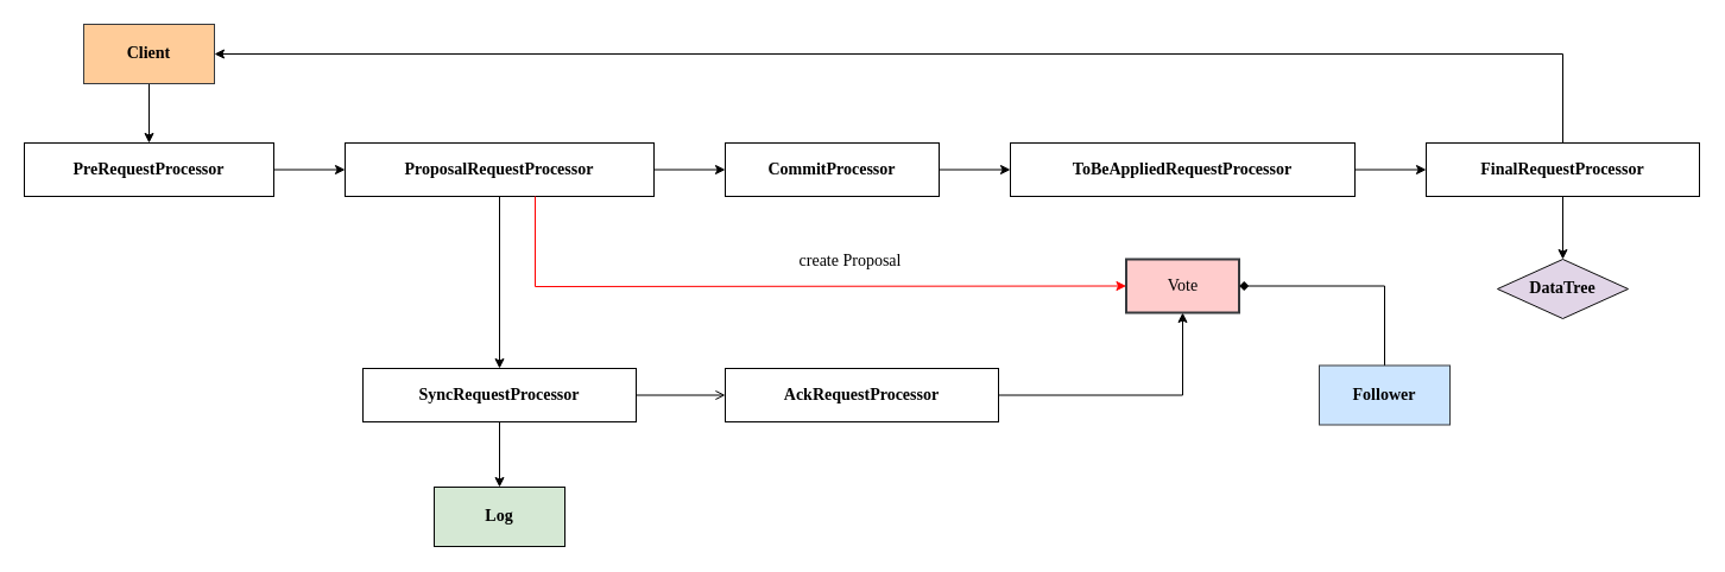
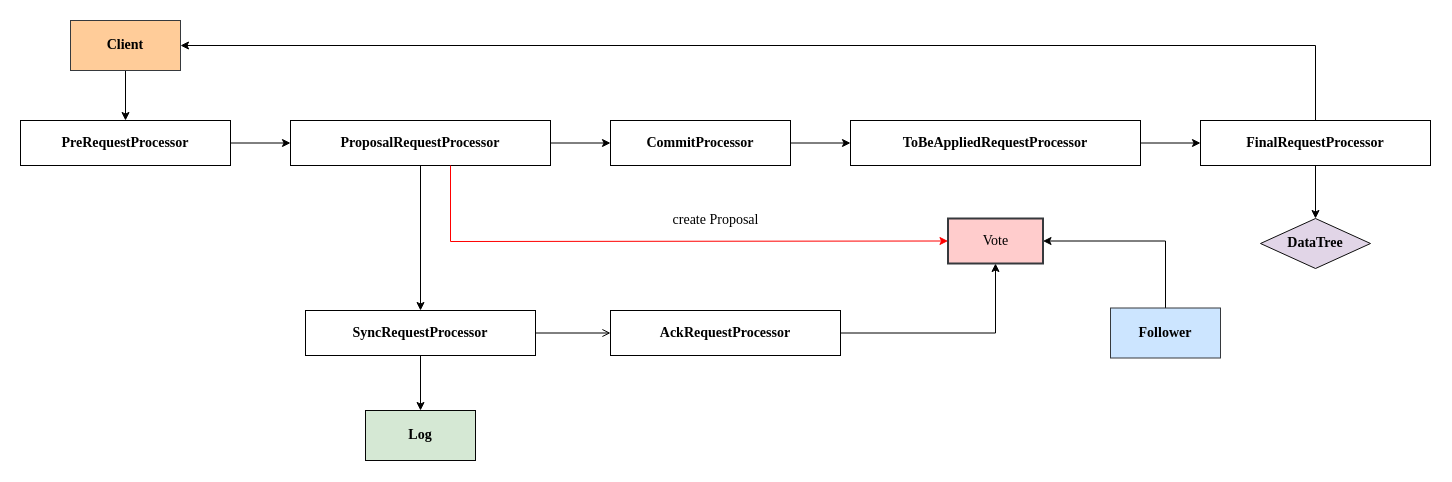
- <mxCell id="24" style="edgeStyle=orthogonalEdgeStyle;rounded=0;orthogonalLoop=1;jettySize=auto;html=1;exitX=0.5;exitY=0;exitDx=0;exitDy=0;entryX=1;entryY=0.5;entryDx=0;entryDy=0;endArrow=diamond;" edge="1" parent="1" source="25" target="21"><mxGeometry relative="1" as="geometry" /></mxCell>
+ <mxCell id="24" style="edgeStyle=orthogonalEdgeStyle;rounded=0;orthogonalLoop=1;jettySize=auto;html=1;exitX=0.5;exitY=0;exitDx=0;exitDy=0;entryX=1;entryY=0.5;entryDx=0;entryDy=0;" edge="1" parent="1" source="25" target="21"><mxGeometry relative="1" as="geometry" /></mxCell>
